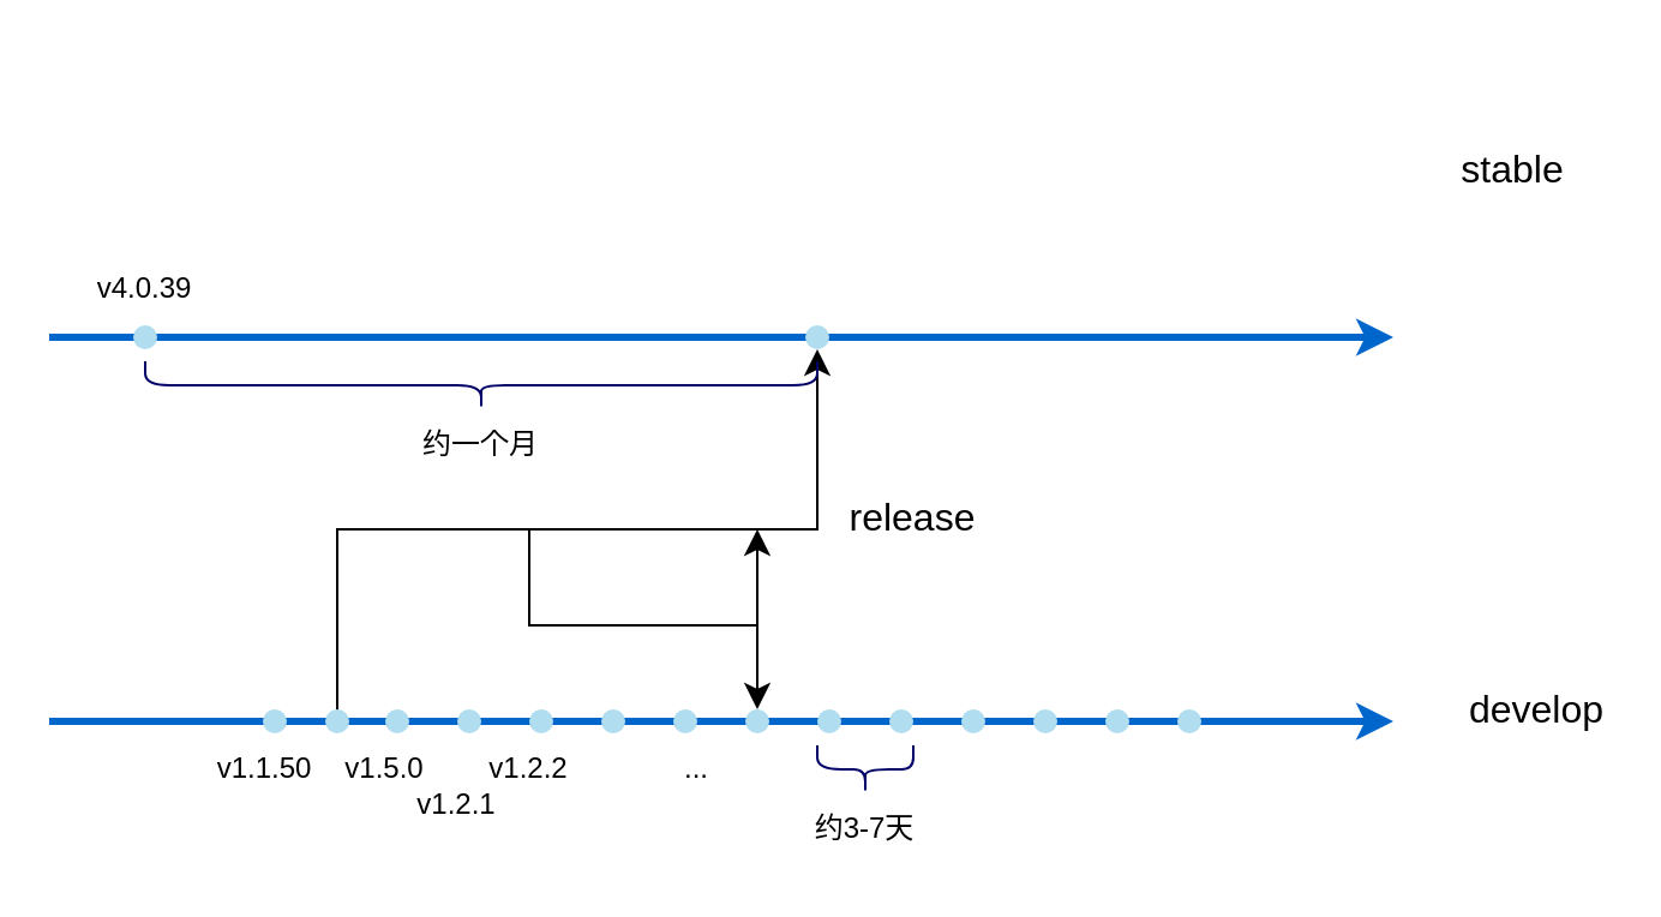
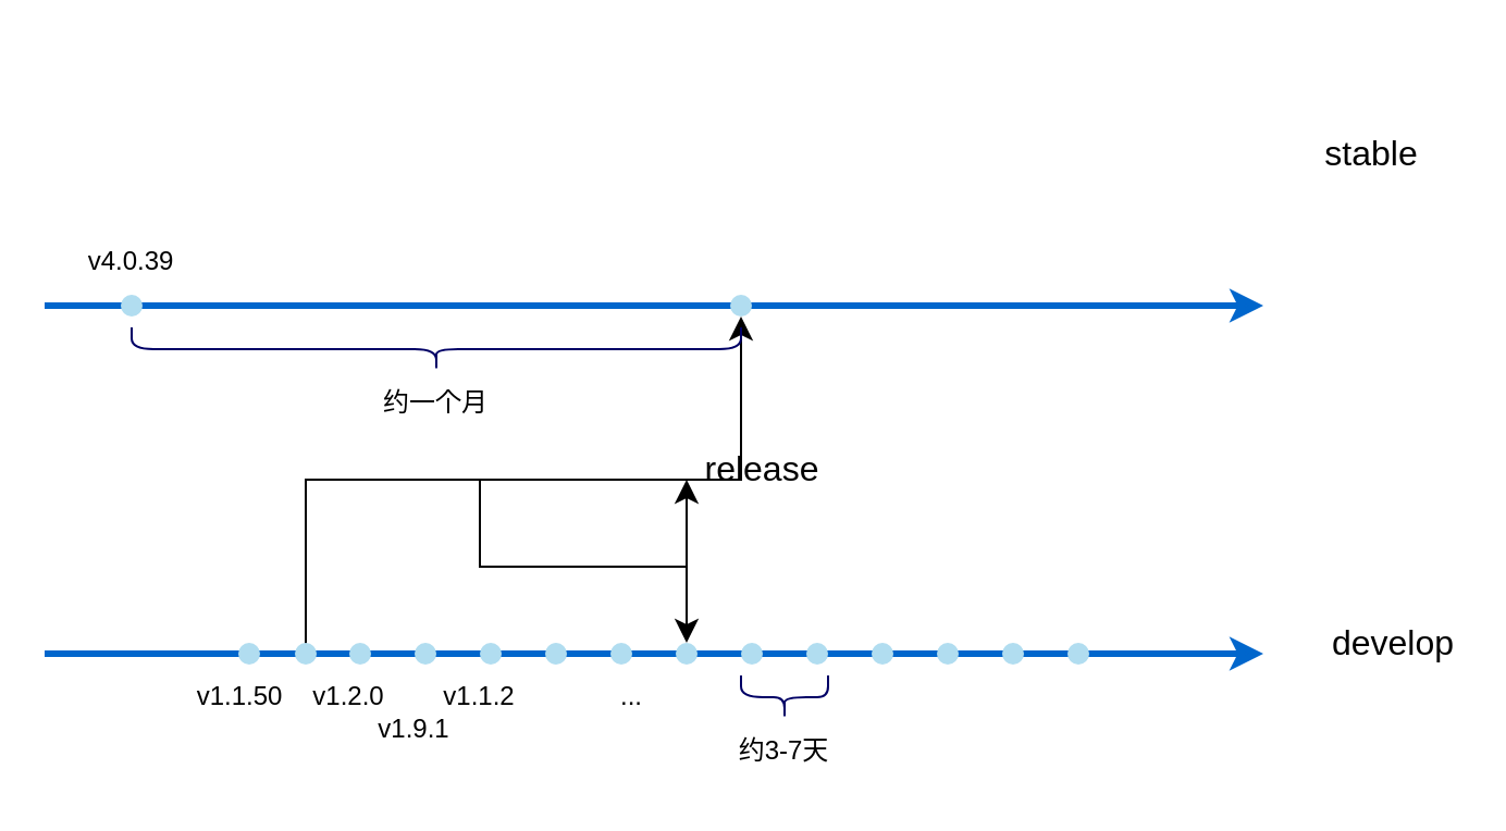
- <mxCell id="5" value="release" style="text;html=1;strokeColor=none;fillColor=none;align=center;verticalAlign=middle;whiteSpace=wrap;rounded=0;fontSize=16;" parent="1" vertex="1"><mxGeometry x="350" y="200" width="60" height="30" as="geometry" /></mxCell>
+ <mxCell id="5" value="release" style="text;html=1;strokeColor=none;fillColor=none;align=center;verticalAlign=middle;whiteSpace=wrap;rounded=0;fontSize=16;" parent="1" vertex="1"><mxGeometry x="320" y="200" width="60" height="30" as="geometry" /></mxCell>
- <mxCell id="22" value="v1.5.0" style="text;html=1;strokeColor=none;fillColor=none;align=center;verticalAlign=middle;whiteSpace=wrap;rounded=0;" parent="1" vertex="1"><mxGeometry x="130" y="305" width="60" height="30" as="geometry" /></mxCell>
+ <mxCell id="22" value="v1.2.0" style="text;html=1;strokeColor=none;fillColor=none;align=center;verticalAlign=middle;whiteSpace=wrap;rounded=0;" parent="1" vertex="1"><mxGeometry x="130" y="305" width="60" height="30" as="geometry" /></mxCell>
- <mxCell id="23" value="v1.2.2" style="text;html=1;strokeColor=none;fillColor=none;align=center;verticalAlign=middle;whiteSpace=wrap;rounded=0;" parent="1" vertex="1"><mxGeometry x="190" y="305" width="60" height="30" as="geometry" /></mxCell>
+ <mxCell id="23" value="v1.1.2" style="text;html=1;strokeColor=none;fillColor=none;align=center;verticalAlign=middle;whiteSpace=wrap;rounded=0;" parent="1" vertex="1"><mxGeometry x="190" y="305" width="60" height="30" as="geometry" /></mxCell>
- <mxCell id="24" value="v1.2.1" style="text;html=1;strokeColor=none;fillColor=none;align=center;verticalAlign=middle;whiteSpace=wrap;rounded=0;" parent="1" vertex="1"><mxGeometry x="160" y="320" width="60" height="30" as="geometry" /></mxCell>
+ <mxCell id="24" value="v1.9.1" style="text;html=1;strokeColor=none;fillColor=none;align=center;verticalAlign=middle;whiteSpace=wrap;rounded=0;" parent="1" vertex="1"><mxGeometry x="160" y="320" width="60" height="30" as="geometry" /></mxCell>
